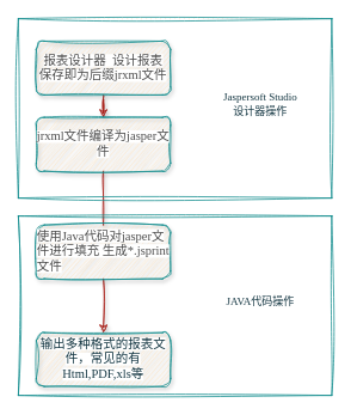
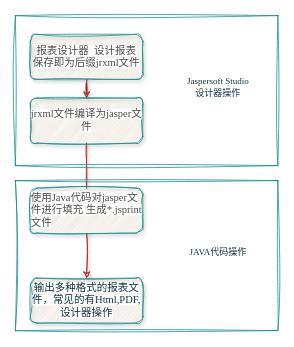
- <mxCell id="8" value="&lt;span style=&quot;text-align: start; background-color: rgb(255, 255, 255);&quot;&gt;&lt;font style=&quot;font-size: 14px;&quot; face=&quot;Verdana&quot;&gt;输出多种格式的报表文件，常见的有Html,PDF,xls等&lt;/font&gt;&lt;/span&gt;" style="rounded=1;whiteSpace=wrap;html=1;fontSize=12;glass=0;strokeWidth=1;shadow=1;fillColor=#FAE5C7;strokeColor=#0F8B8D;sketch=1;curveFitting=1;jiggle=2;labelBackgroundColor=none;fontColor=#143642;" vertex="1" parent="1"><mxGeometry x="40" y="370" width="150" height="60" as="geometry" /></mxCell>
+ <mxCell id="8" value="&lt;span style=&quot;text-align: start; background-color: rgb(255, 255, 255);&quot;&gt;&lt;font style=&quot;font-size: 14px;&quot; face=&quot;Verdana&quot;&gt;输出多种格式的报表文件，常见的有Html,PDF,设计器操作&lt;/font&gt;&lt;/span&gt;" style="rounded=1;whiteSpace=wrap;html=1;fontSize=12;glass=0;strokeWidth=1;shadow=1;fillColor=#FAE5C7;strokeColor=#0F8B8D;sketch=1;curveFitting=1;jiggle=2;labelBackgroundColor=none;fontColor=#143642;" vertex="1" parent="1"><mxGeometry x="40" y="370" width="150" height="60" as="geometry" /></mxCell>
